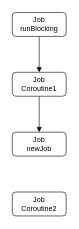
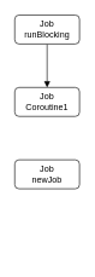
- <mxCell id="4" style="edgeStyle=orthogonalEdgeStyle;rounded=0;orthogonalLoop=1;jettySize=auto;html=1;entryX=0.5;entryY=0;entryDx=0;entryDy=0;endArrow=block;endFill=1;" edge="1" parent="1" source="5" target="6"><mxGeometry relative="1" as="geometry" /></mxCell>
- <mxCell id="7" value="Job&lt;div&gt;Coroutine2&lt;/div&gt;" style="rounded=1;whiteSpace=wrap;html=1;" vertex="1" parent="1"><mxGeometry x="20" y="320" width="90" height="40" as="geometry" /></mxCell>
